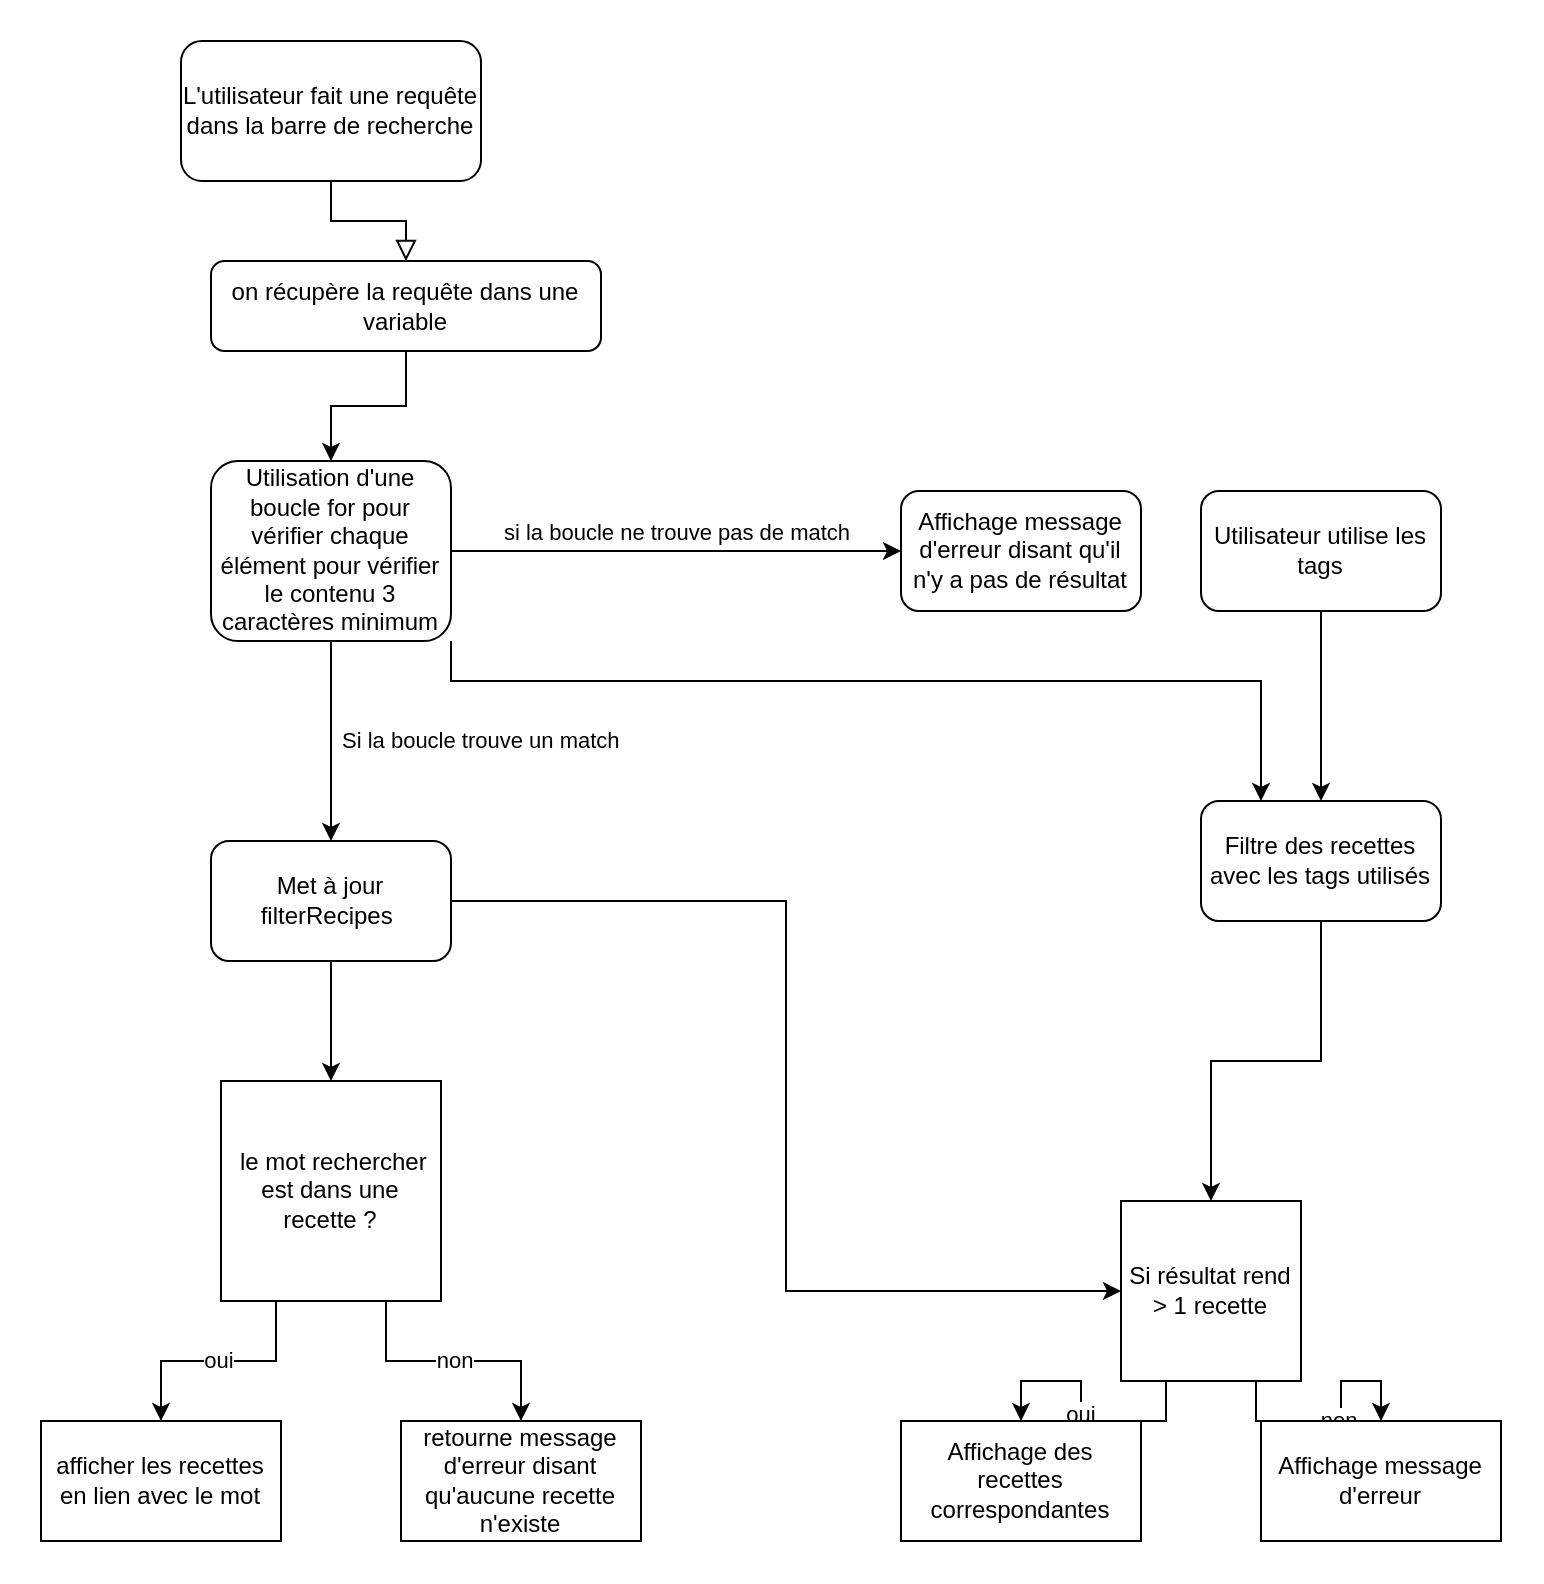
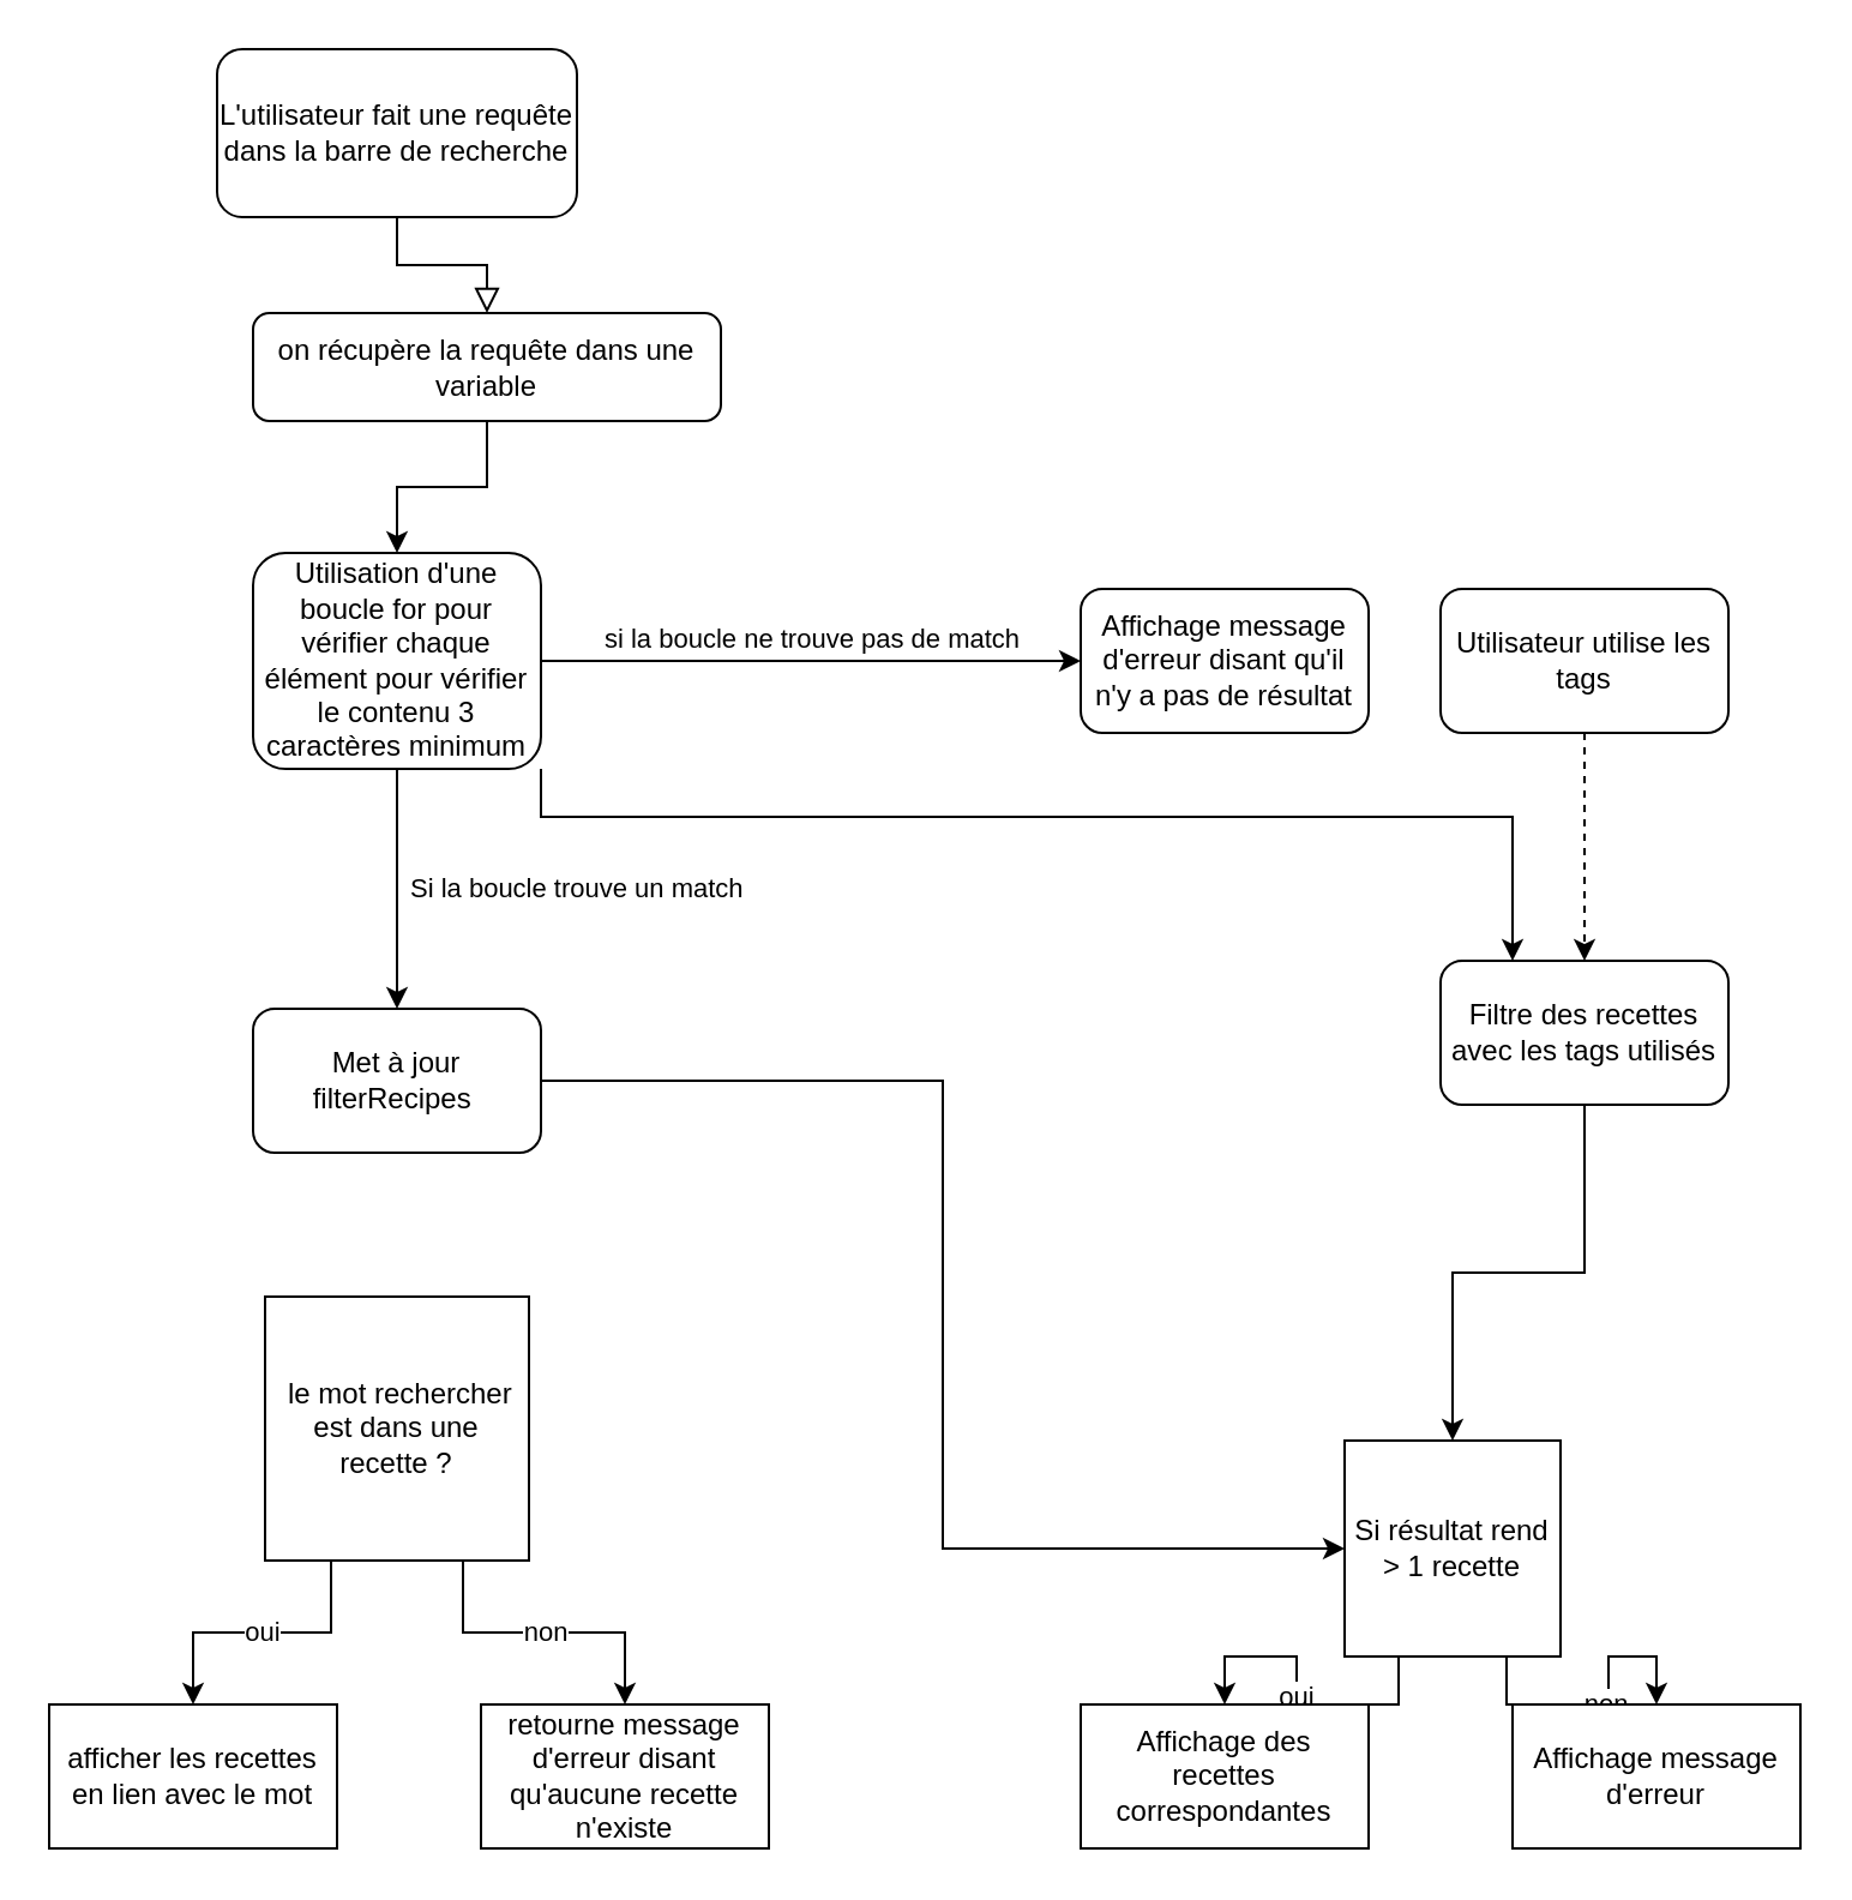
- <mxCell id="14" value="" style="edgeStyle=orthogonalEdgeStyle;rounded=0;orthogonalLoop=1;jettySize=auto;html=1;" parent="1" source="15" target="17" edge="1"><mxGeometry relative="1" as="geometry" /></mxCell>
+ <mxCell id="14" value="" style="edgeStyle=orthogonalEdgeStyle;rounded=0;orthogonalLoop=1;jettySize=auto;html=1;dashed=1;" parent="1" source="15" target="17" edge="1"><mxGeometry relative="1" as="geometry" /></mxCell>
- <mxCell id="10" style="edgeStyle=orthogonalEdgeStyle;rounded=0;orthogonalLoop=1;jettySize=auto;html=1;exitX=0.5;exitY=1;exitDx=0;exitDy=0;entryX=0.5;entryY=0;entryDx=0;entryDy=0;" parent="1" source="11" target="25" edge="1"><mxGeometry relative="1" as="geometry" /></mxCell>
